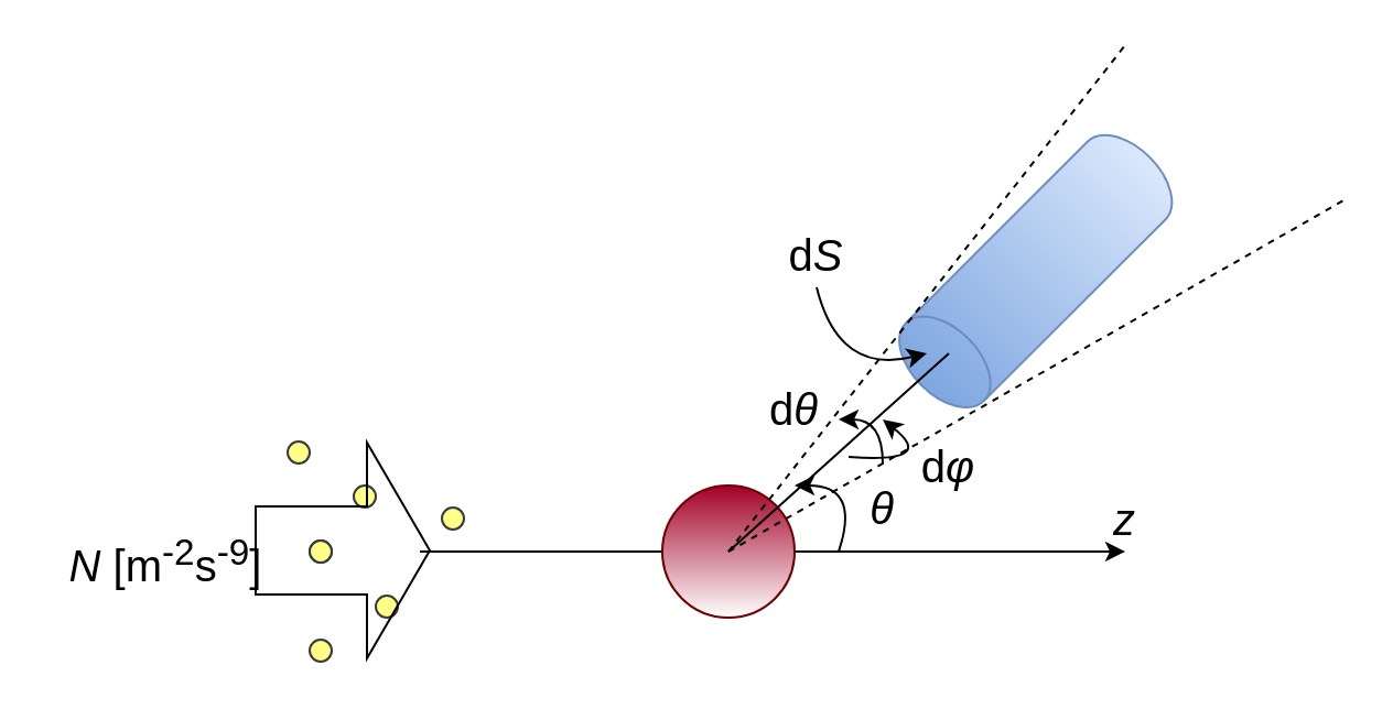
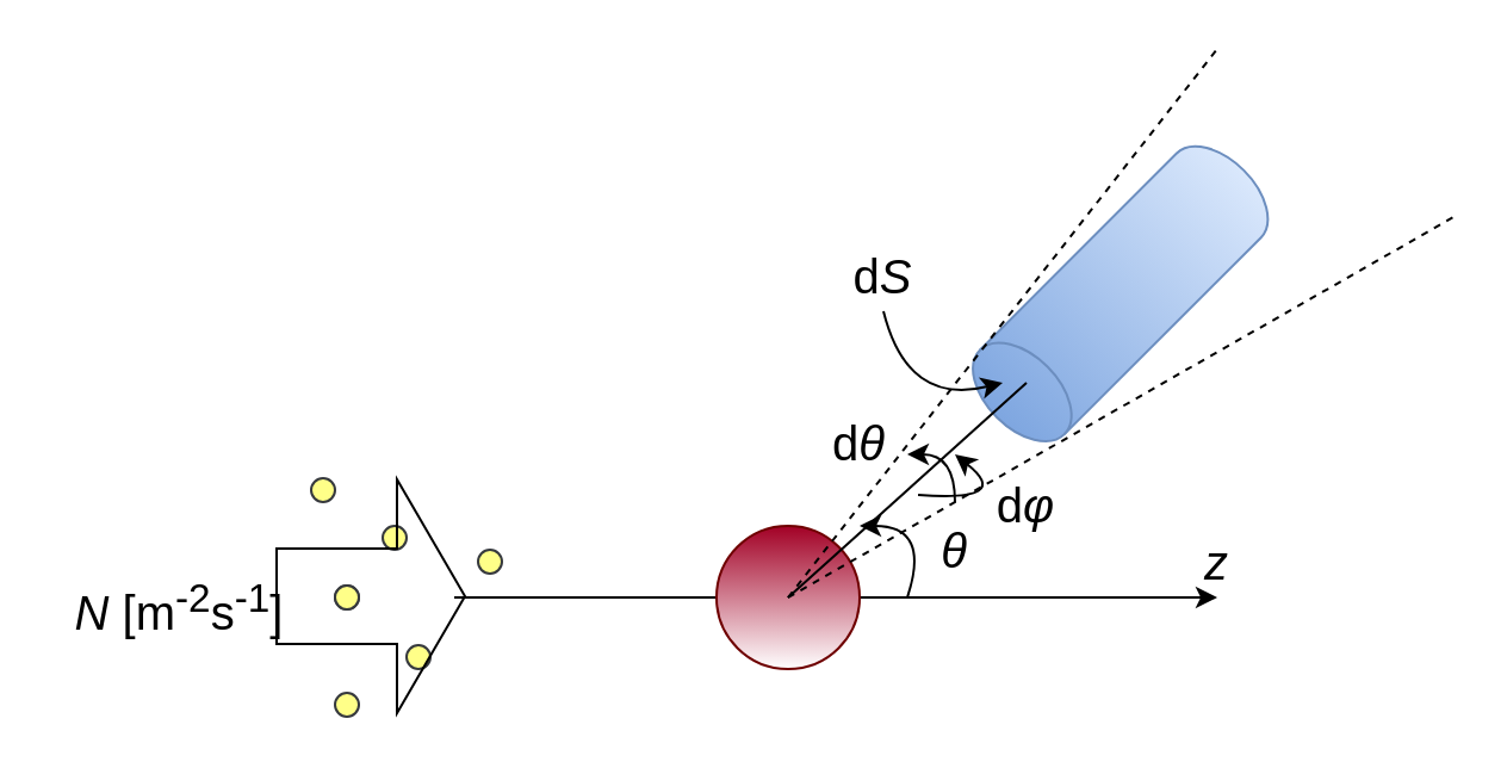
- <mxCell id="17" value="&lt;span style=&quot;font-size: 20px;&quot;&gt;&lt;i&gt;N &lt;/i&gt;[m&lt;sup&gt;-2&lt;/sup&gt;s&lt;sup&gt;-9&lt;/sup&gt;]&lt;/span&gt;" style="text;html=1;align=center;verticalAlign=middle;whiteSpace=wrap;rounded=0;" vertex="1" parent="1"><mxGeometry x="20" y="240" width="110" height="30" as="geometry" /></mxCell>
+ <mxCell id="17" value="&lt;span style=&quot;font-size: 20px;&quot;&gt;&lt;i&gt;N &lt;/i&gt;[m&lt;sup&gt;-2&lt;/sup&gt;s&lt;sup&gt;-1&lt;/sup&gt;]&lt;/span&gt;" style="text;html=1;align=center;verticalAlign=middle;whiteSpace=wrap;rounded=0;" vertex="1" parent="1"><mxGeometry x="20" y="240" width="110" height="30" as="geometry" /></mxCell>
